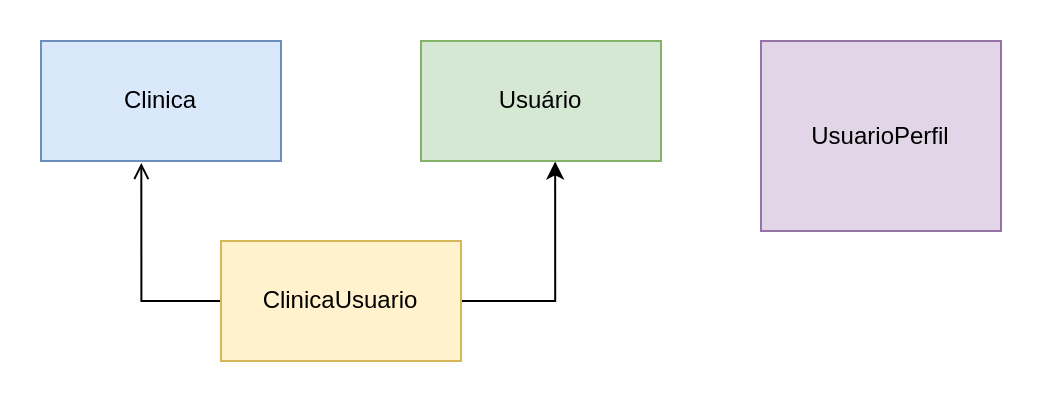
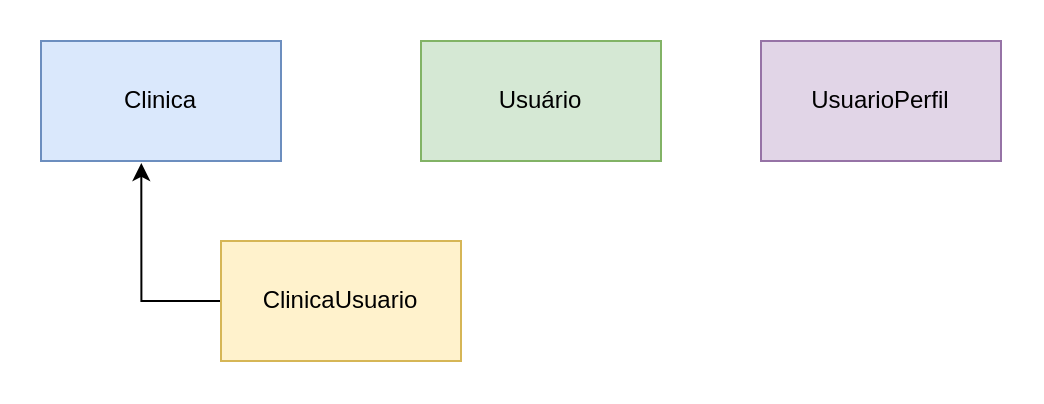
- <mxCell id="7" value="UsuarioPerfil" style="rounded=0;whiteSpace=wrap;html=1;fillColor=#e1d5e7;strokeColor=#9673a6;" vertex="1" parent="1"><mxGeometry x="380" y="20" width="120" height="95" as="geometry" /></mxCell>
+ <mxCell id="7" value="UsuarioPerfil" style="rounded=0;whiteSpace=wrap;html=1;fillColor=#e1d5e7;strokeColor=#9673a6;" vertex="1" parent="1"><mxGeometry x="380" y="20" width="120" height="60" as="geometry" /></mxCell>
- <mxCell id="3" style="edgeStyle=orthogonalEdgeStyle;rounded=0;orthogonalLoop=1;jettySize=auto;html=1;entryX=0.418;entryY=1.016;entryDx=0;entryDy=0;entryPerimeter=0;endArrow=open;" edge="1" parent="1" source="5" target="2"><mxGeometry relative="1" as="geometry"><Array as="points"><mxPoint x="70" y="150" /></Array></mxGeometry></mxCell>
+ <mxCell id="3" style="edgeStyle=orthogonalEdgeStyle;rounded=0;orthogonalLoop=1;jettySize=auto;html=1;entryX=0.418;entryY=1.016;entryDx=0;entryDy=0;entryPerimeter=0;" edge="1" parent="1" source="5" target="2"><mxGeometry relative="1" as="geometry"><Array as="points"><mxPoint x="70" y="150" /></Array></mxGeometry></mxCell>
- <mxCell id="4" style="edgeStyle=orthogonalEdgeStyle;rounded=0;orthogonalLoop=1;jettySize=auto;html=1;entryX=0.559;entryY=1.004;entryDx=0;entryDy=0;entryPerimeter=0;" edge="1" parent="1" source="5" target="6"><mxGeometry relative="1" as="geometry"><Array as="points"><mxPoint x="277" y="150" /></Array></mxGeometry></mxCell>
